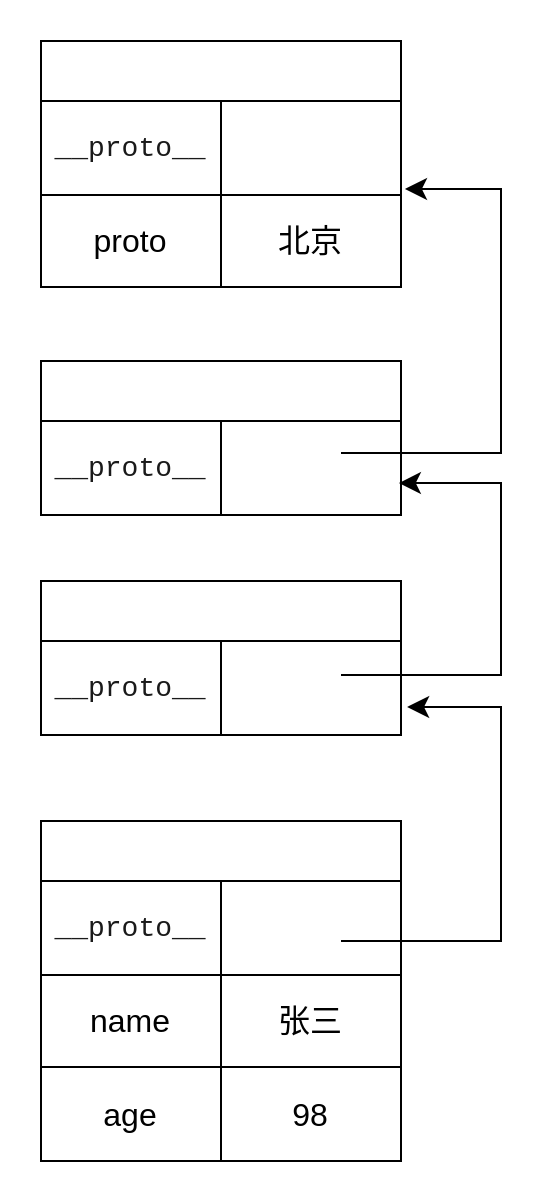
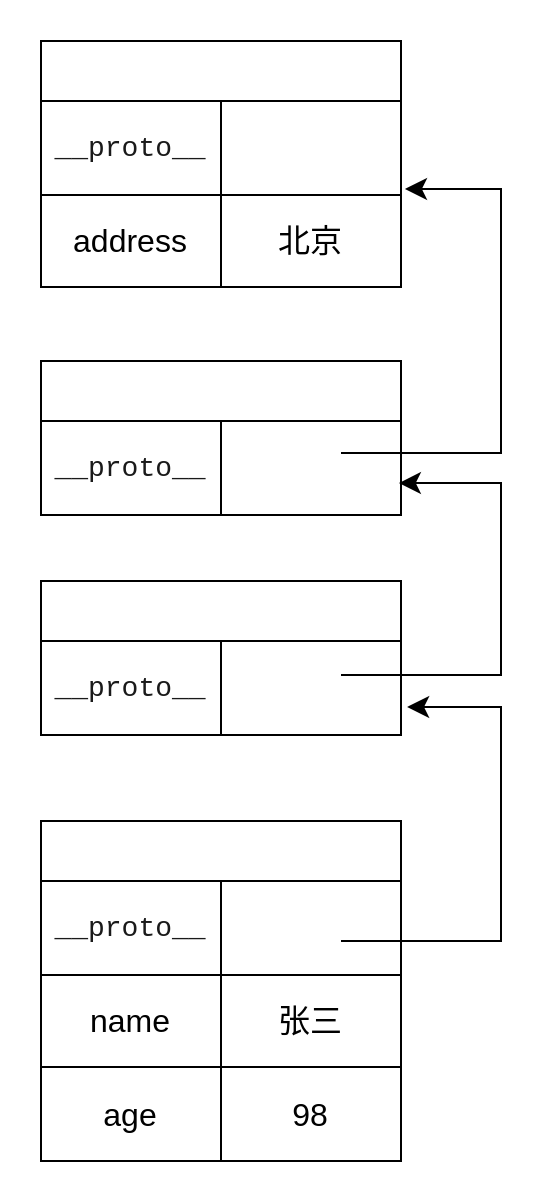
- <mxCell id="25" value="proto" style="shape=partialRectangle;html=1;whiteSpace=wrap;connectable=0;strokeColor=inherit;overflow=hidden;fillColor=none;top=0;left=0;bottom=0;right=0;pointerEvents=1;fontSize=16;" vertex="1" parent="24"><mxGeometry width="90" height="46" as="geometry"><mxRectangle width="90" height="46" as="alternateBounds" /></mxGeometry></mxCell>
+ <mxCell id="25" value="address" style="shape=partialRectangle;html=1;whiteSpace=wrap;connectable=0;strokeColor=inherit;overflow=hidden;fillColor=none;top=0;left=0;bottom=0;right=0;pointerEvents=1;fontSize=16;" vertex="1" parent="24"><mxGeometry width="90" height="46" as="geometry"><mxRectangle width="90" height="46" as="alternateBounds" /></mxGeometry></mxCell>
